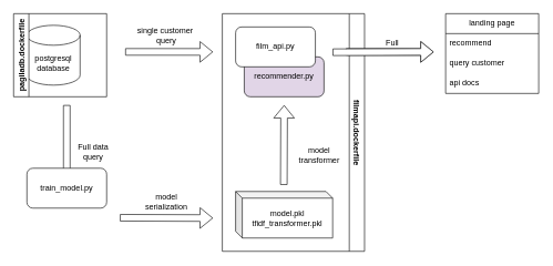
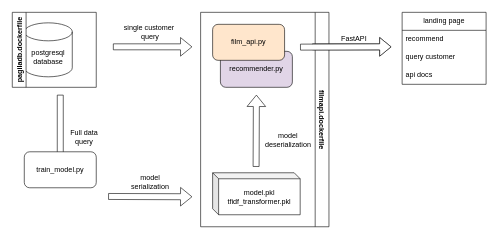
- <mxCell id="23" value="&lt;div&gt;Full&lt;br&gt;&lt;/div&gt;" style="text;html=1;strokeColor=none;fillColor=none;align=center;verticalAlign=middle;whiteSpace=wrap;rounded=0;" vertex="1" parent="1"><mxGeometry x="530" y="50" width="120" height="30" as="geometry" /></mxCell>
+ <mxCell id="23" value="&lt;div&gt;FastAPI&lt;br&gt;&lt;/div&gt;" style="text;html=1;strokeColor=none;fillColor=none;align=center;verticalAlign=middle;whiteSpace=wrap;rounded=0;" vertex="1" parent="1"><mxGeometry x="530" y="50" width="120" height="30" as="geometry" /></mxCell>
- <mxCell id="16" value="&lt;div&gt;film_api.py&lt;/div&gt;" style="rounded=1;whiteSpace=wrap;html=1;" vertex="1" parent="14"><mxGeometry x="20" y="20" width="120" height="60" as="geometry" /></mxCell>
+ <mxCell id="16" value="&lt;div&gt;film_api.py&lt;/div&gt;" style="rounded=1;whiteSpace=wrap;html=1;fillColor=#ffe6cc;" vertex="1" parent="14"><mxGeometry x="20" y="20" width="120" height="60" as="geometry" /></mxCell>
- <mxCell id="10" value="&lt;div&gt;model&lt;/div&gt;&lt;div&gt;transformer&lt;/div&gt;" style="text;html=1;strokeColor=none;fillColor=none;align=center;verticalAlign=middle;whiteSpace=wrap;rounded=0;" vertex="1" parent="1"><mxGeometry x="440" y="217.5" width="80" height="30" as="geometry" /></mxCell>
+ <mxCell id="10" value="&lt;div&gt;model&lt;/div&gt;&lt;div&gt;deserialization&lt;/div&gt;" style="text;html=1;strokeColor=none;fillColor=none;align=center;verticalAlign=middle;whiteSpace=wrap;rounded=0;" vertex="1" parent="1"><mxGeometry x="440" y="217.5" width="80" height="30" as="geometry" /></mxCell>
